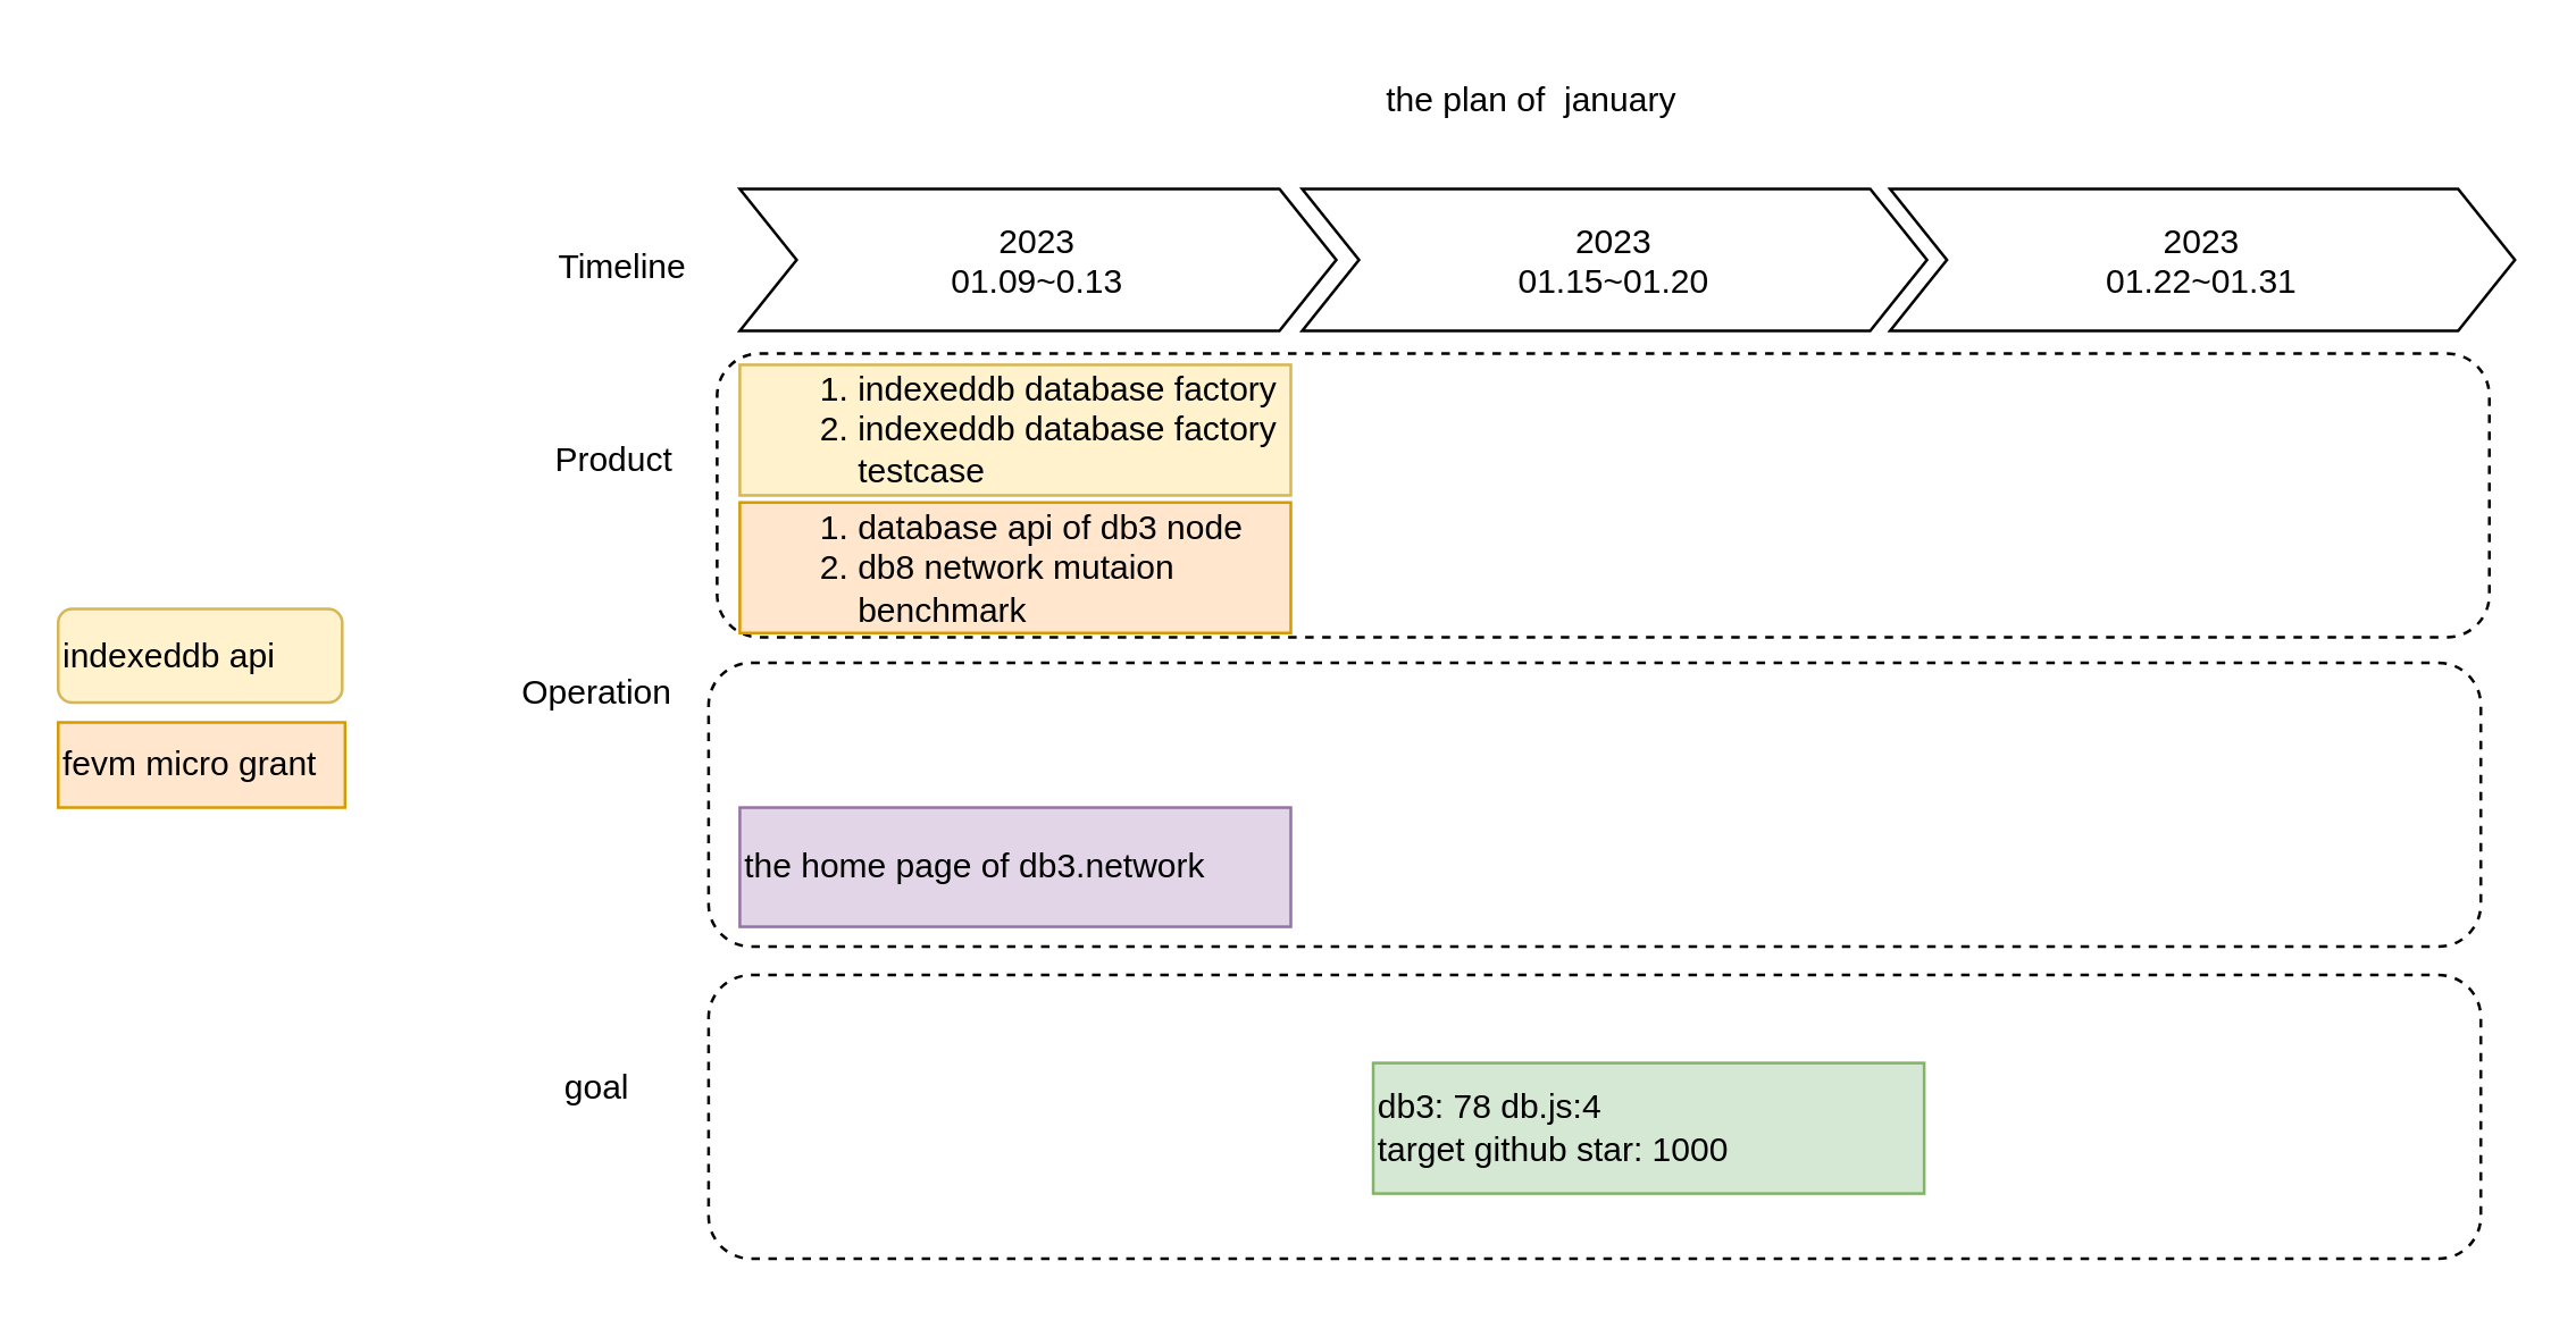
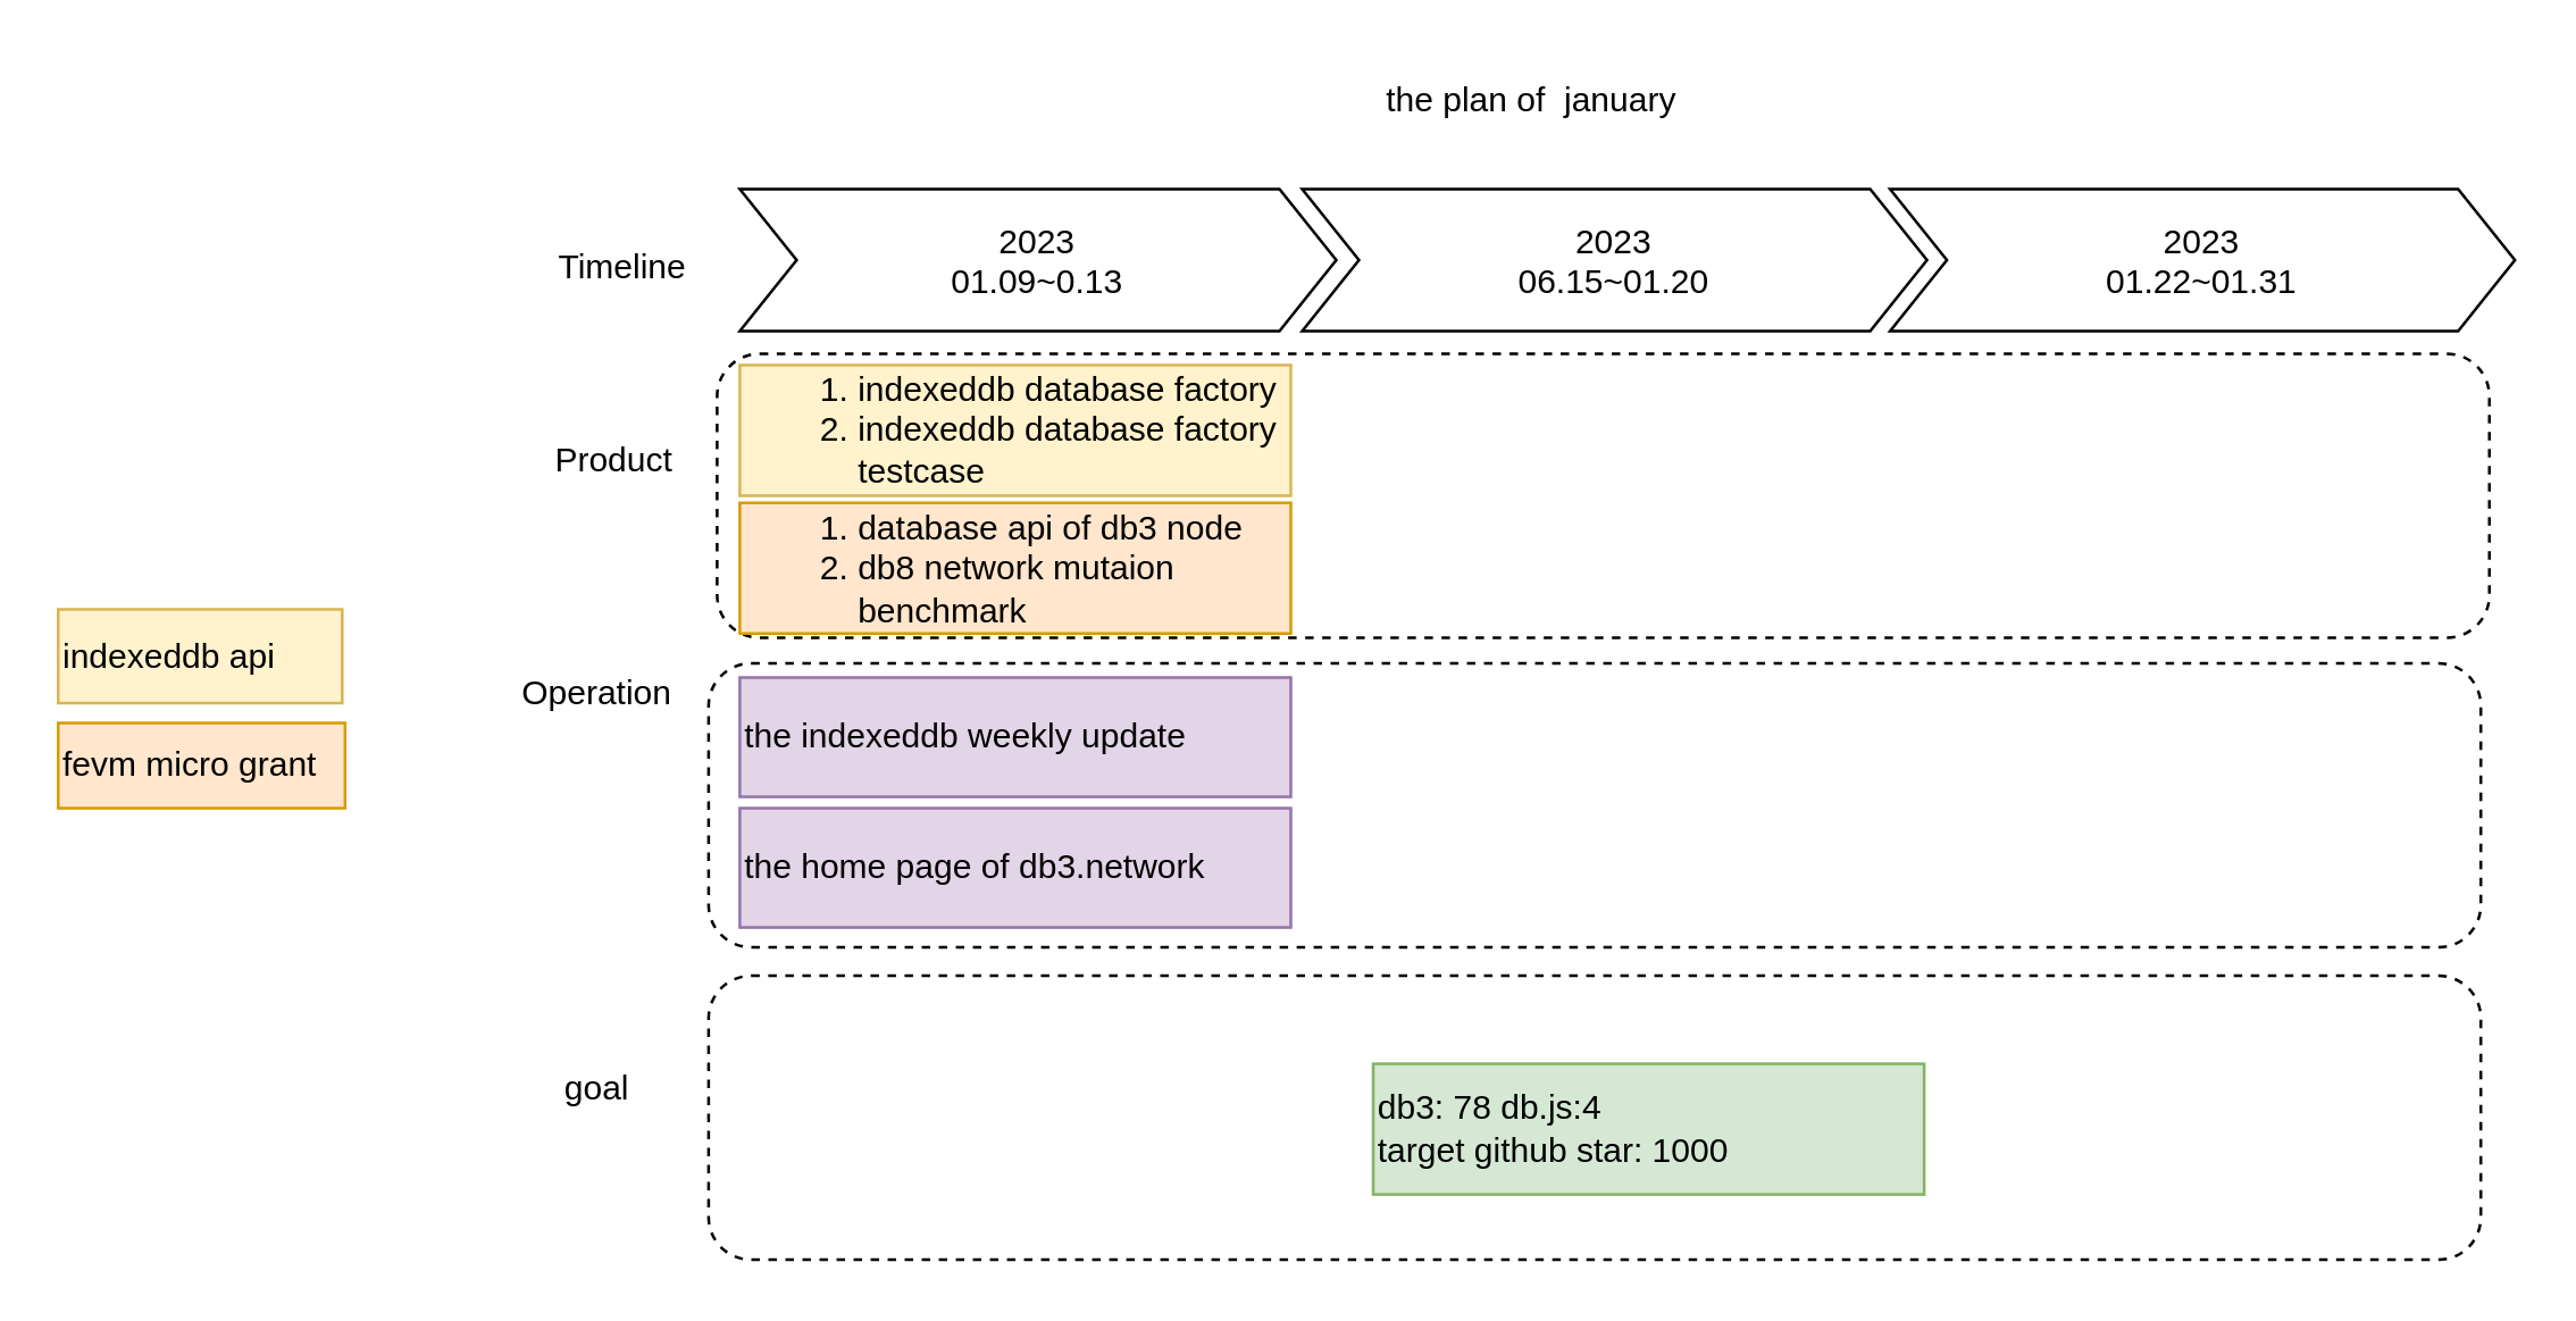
- <mxCell id="5" value="2023&#10;01.15~01.20" style="shape=step;perimeter=stepPerimeter;fixedSize=1;points=[];fontColor=#000000;" parent="1" vertex="1"><mxGeometry x="458" y="66" width="220" height="50" as="geometry" /></mxCell>
+ <mxCell id="5" value="2023&#10;06.15~01.20" style="shape=step;perimeter=stepPerimeter;fixedSize=1;points=[];fontColor=#000000;" parent="1" vertex="1"><mxGeometry x="458" y="66" width="220" height="50" as="geometry" /></mxCell>
- <mxCell id="12" value="indexeddb&amp;nbsp;api" style="whiteSpace=wrap;html=1;align=left;fillColor=#fff2cc;strokeColor=#d6b656;rounded=1;" parent="1" vertex="1"><mxGeometry x="20" y="214" width="100" height="33" as="geometry" /></mxCell>
+ <mxCell id="12" value="indexeddb&amp;nbsp;api" style="rounded=0;whiteSpace=wrap;html=1;align=left;fillColor=#fff2cc;strokeColor=#d6b656;" parent="1" vertex="1"><mxGeometry x="20" y="214" width="100" height="33" as="geometry" /></mxCell>
+ <mxCell id="15" value="the indexeddb weekly update" style="rounded=0;whiteSpace=wrap;html=1;align=left;fillColor=#e1d5e7;strokeColor=#9673a6;" parent="1" vertex="1"><mxGeometry x="260" y="238" width="194" height="42" as="geometry" /></mxCell>
